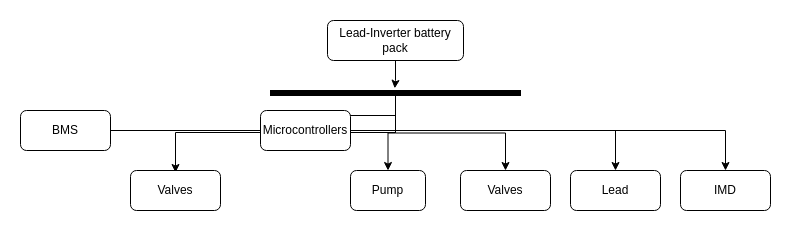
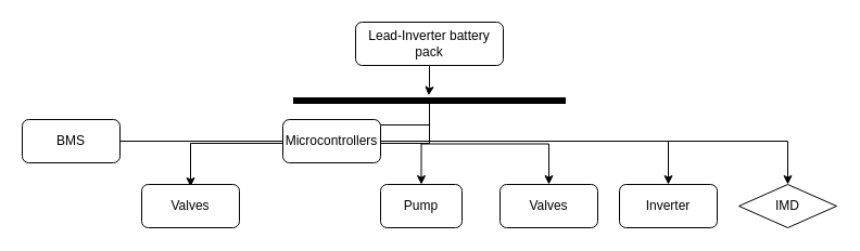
- <mxCell id="16" value="Lead" style="rounded=1;whiteSpace=wrap;html=1;fontSize=12;glass=0;strokeWidth=1;shadow=0;" vertex="1" parent="1"><mxGeometry x="570" y="170" width="90" height="40" as="geometry" /></mxCell>
+ <mxCell id="16" value="Inverter" style="rounded=1;whiteSpace=wrap;html=1;fontSize=12;glass=0;strokeWidth=1;shadow=0;" vertex="1" parent="1"><mxGeometry x="570" y="170" width="90" height="40" as="geometry" /></mxCell>
- <mxCell id="17" value="IMD" style="rounded=1;whiteSpace=wrap;html=1;fontSize=12;glass=0;strokeWidth=1;shadow=0;" vertex="1" parent="1"><mxGeometry x="680" y="170" width="90" height="40" as="geometry" /></mxCell>
+ <mxCell id="17" value="IMD" style="rhombus;whiteSpace=wrap;html=1;fontSize=12;glass=0;strokeWidth=1;shadow=0;" vertex="1" parent="1"><mxGeometry x="680" y="170" width="90" height="40" as="geometry" /></mxCell>
